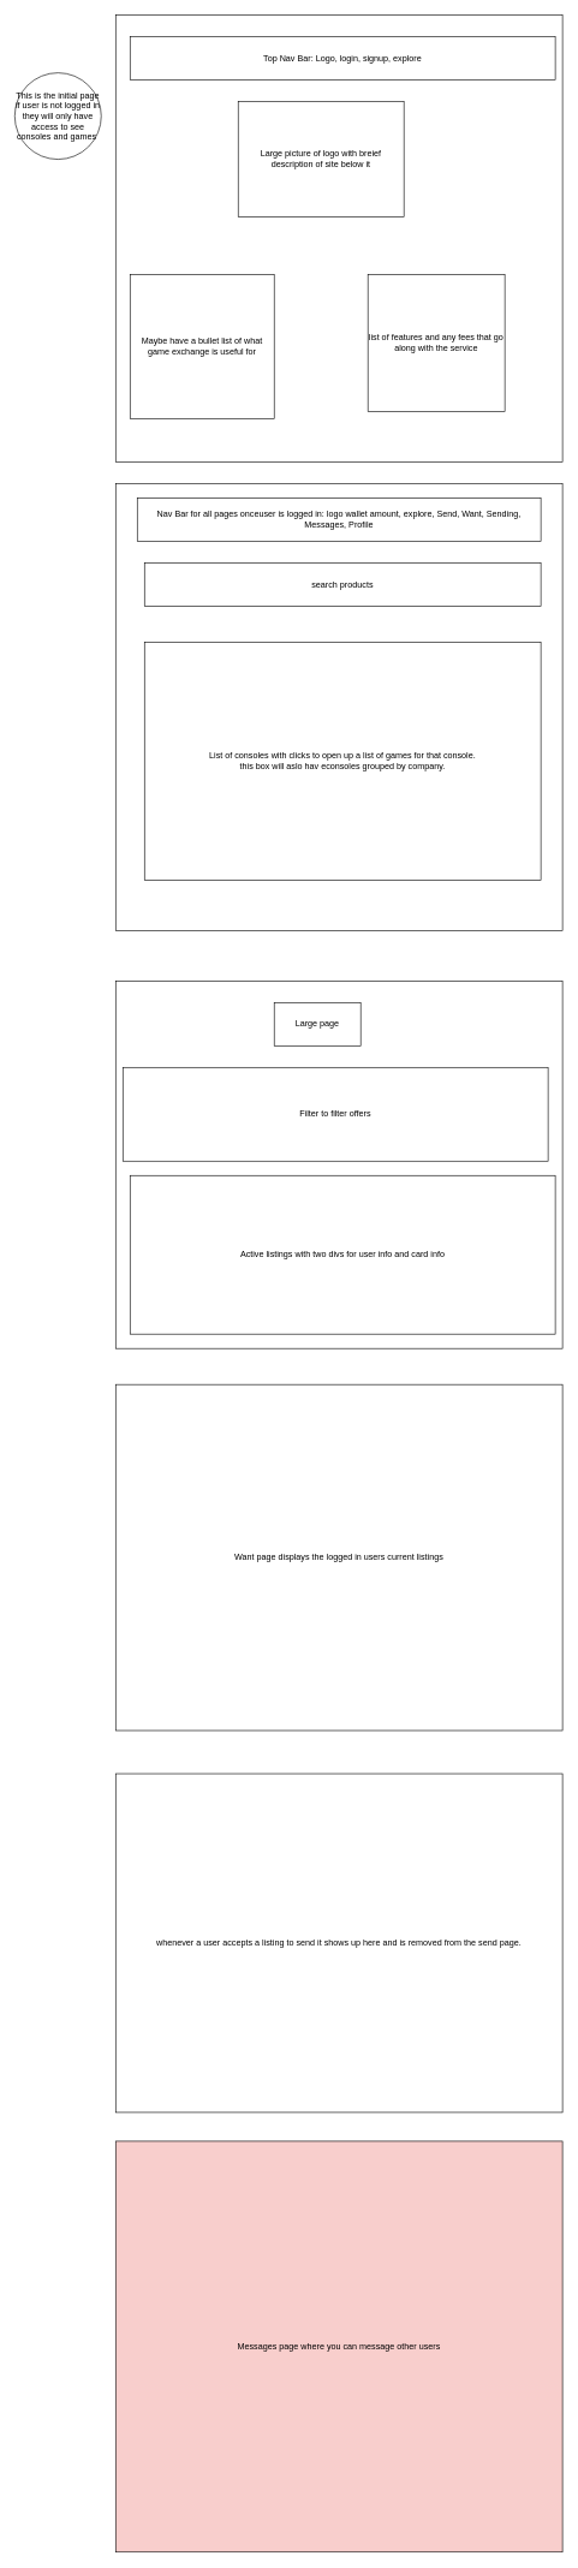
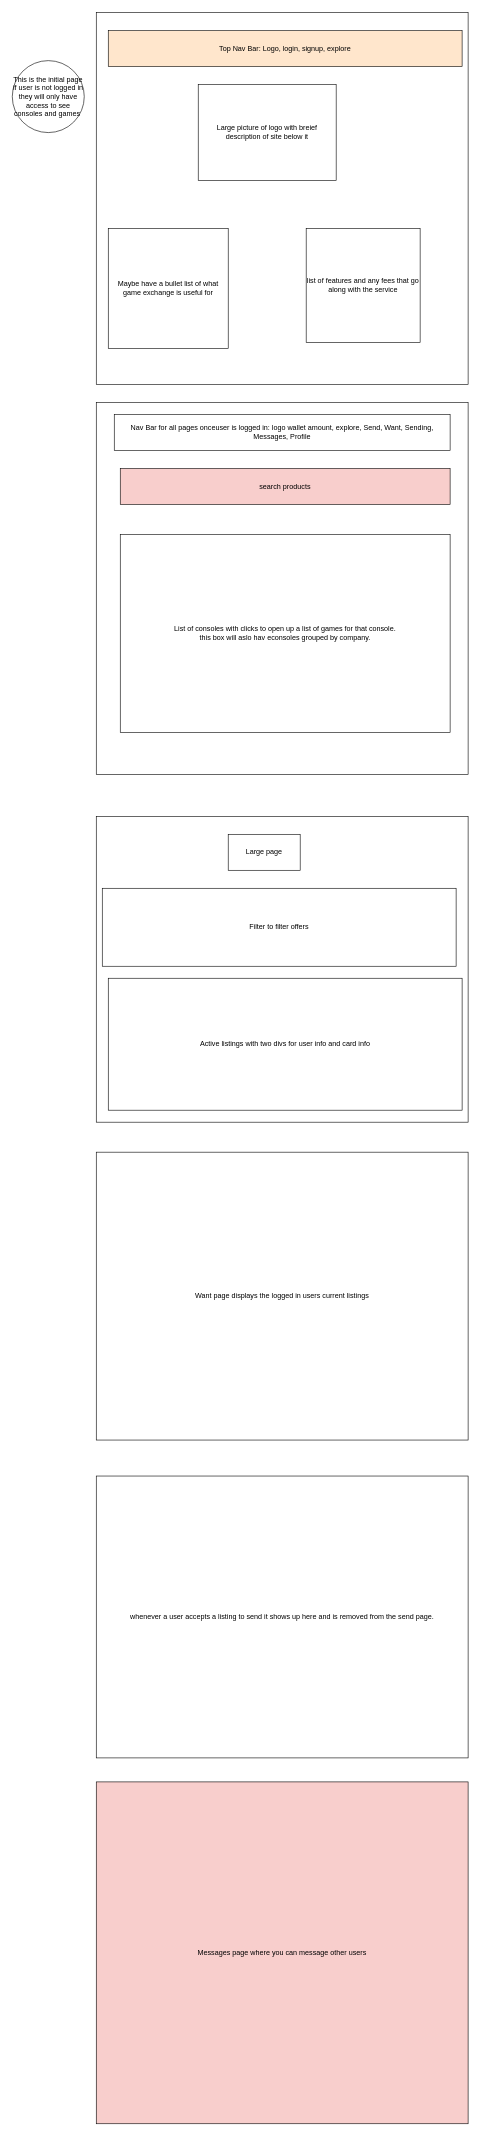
- <mxCell id="3" value="Top Nav Bar: Logo, login, signup, explore" style="rounded=0;whiteSpace=wrap;html=1;" vertex="1" parent="1"><mxGeometry x="180" y="50" width="590" height="60" as="geometry" /></mxCell>
+ <mxCell id="3" value="Top Nav Bar: Logo, login, signup, explore" style="rounded=0;whiteSpace=wrap;html=1;fillColor=#ffe6cc;" vertex="1" parent="1"><mxGeometry x="180" y="50" width="590" height="60" as="geometry" /></mxCell>
- <mxCell id="10" value="search products" style="rounded=0;whiteSpace=wrap;html=1;" vertex="1" parent="1"><mxGeometry x="200" y="780" width="550" height="60" as="geometry" /></mxCell>
+ <mxCell id="10" value="search products" style="rounded=0;whiteSpace=wrap;html=1;fillColor=#f8cecc;" vertex="1" parent="1"><mxGeometry x="200" y="780" width="550" height="60" as="geometry" /></mxCell>
